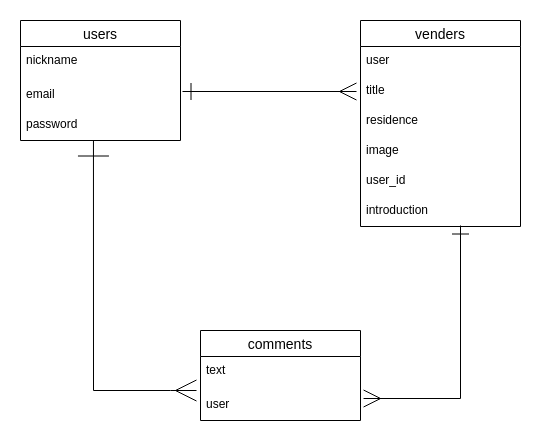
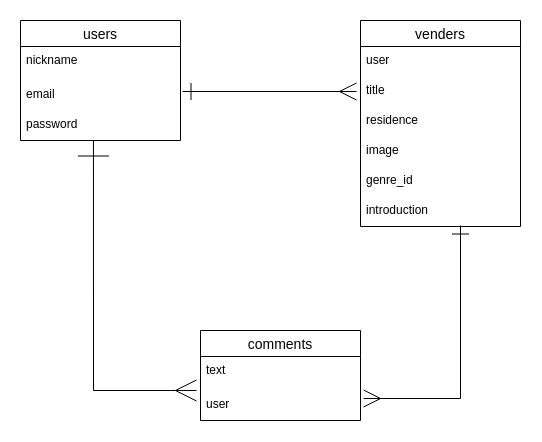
- <mxCell id="11" value="user_id" style="text;strokeColor=none;fillColor=none;spacingLeft=4;spacingRight=4;overflow=hidden;rotatable=0;points=[[0,0.5],[1,0.5]];portConstraint=eastwest;fontSize=12;" vertex="1" parent="6"><mxGeometry y="146" width="160" height="30" as="geometry" /></mxCell>
+ <mxCell id="11" value="genre_id" style="text;strokeColor=none;fillColor=none;spacingLeft=4;spacingRight=4;overflow=hidden;rotatable=0;points=[[0,0.5],[1,0.5]];portConstraint=eastwest;fontSize=12;" vertex="1" parent="6"><mxGeometry y="146" width="160" height="30" as="geometry" /></mxCell>
